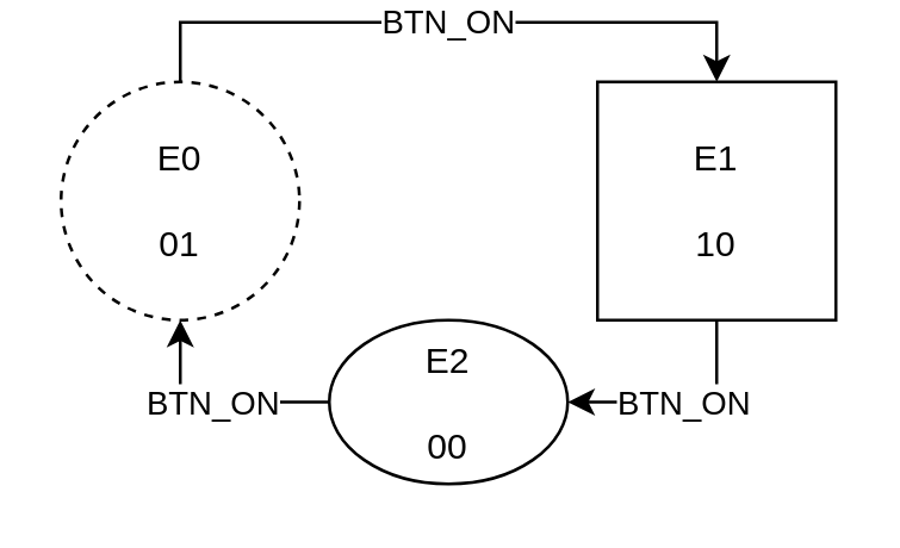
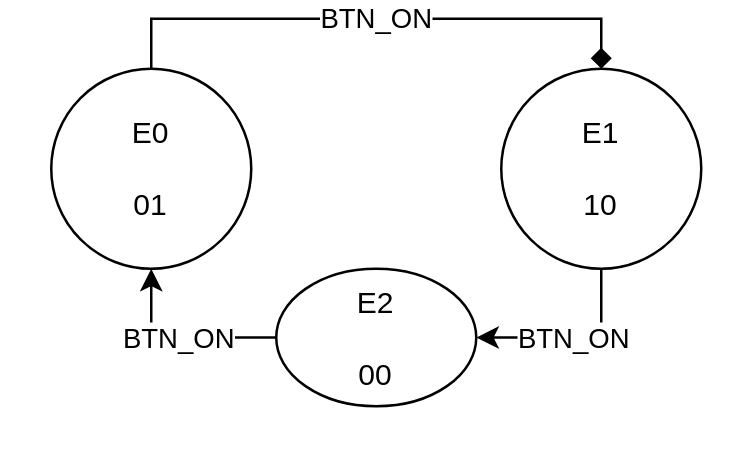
- <mxCell id="2" value="BTN_ON" style="edgeStyle=orthogonalEdgeStyle;rounded=0;orthogonalLoop=1;jettySize=auto;html=1;exitX=0.5;exitY=0;exitDx=0;exitDy=0;entryX=0.5;entryY=0;entryDx=0;entryDy=0;" edge="1" parent="1" source="3" target="5"><mxGeometry relative="1" as="geometry" /></mxCell>
+ <mxCell id="2" value="BTN_ON" style="edgeStyle=orthogonalEdgeStyle;rounded=0;orthogonalLoop=1;jettySize=auto;html=1;exitX=0.5;exitY=0;exitDx=0;exitDy=0;entryX=0.5;entryY=0;entryDx=0;entryDy=0;endArrow=diamond;" edge="1" parent="1" source="3" target="5"><mxGeometry relative="1" as="geometry" /></mxCell>
- <mxCell id="3" value="E0&lt;div&gt;&lt;br&gt;&lt;/div&gt;&lt;div&gt;01&lt;/div&gt;" style="ellipse;whiteSpace=wrap;html=1;aspect=fixed;dashed=1;" vertex="1" parent="1"><mxGeometry x="20" y="20" width="80" height="80" as="geometry" /></mxCell>
+ <mxCell id="3" value="E0&lt;div&gt;&lt;br&gt;&lt;/div&gt;&lt;div&gt;01&lt;/div&gt;" style="ellipse;whiteSpace=wrap;html=1;aspect=fixed;" vertex="1" parent="1"><mxGeometry x="20" y="20" width="80" height="80" as="geometry" /></mxCell>
- <mxCell id="5" value="E1&lt;div&gt;&lt;br&gt;&lt;/div&gt;&lt;div&gt;10&lt;/div&gt;" style="whiteSpace=wrap;html=1;aspect=fixed;rounded=0;" vertex="1" parent="1"><mxGeometry x="200" y="20" width="80" height="80" as="geometry" /></mxCell>
+ <mxCell id="5" value="E1&lt;div&gt;&lt;br&gt;&lt;/div&gt;&lt;div&gt;10&lt;/div&gt;" style="ellipse;whiteSpace=wrap;html=1;aspect=fixed;" vertex="1" parent="1"><mxGeometry x="200" y="20" width="80" height="80" as="geometry" /></mxCell>
